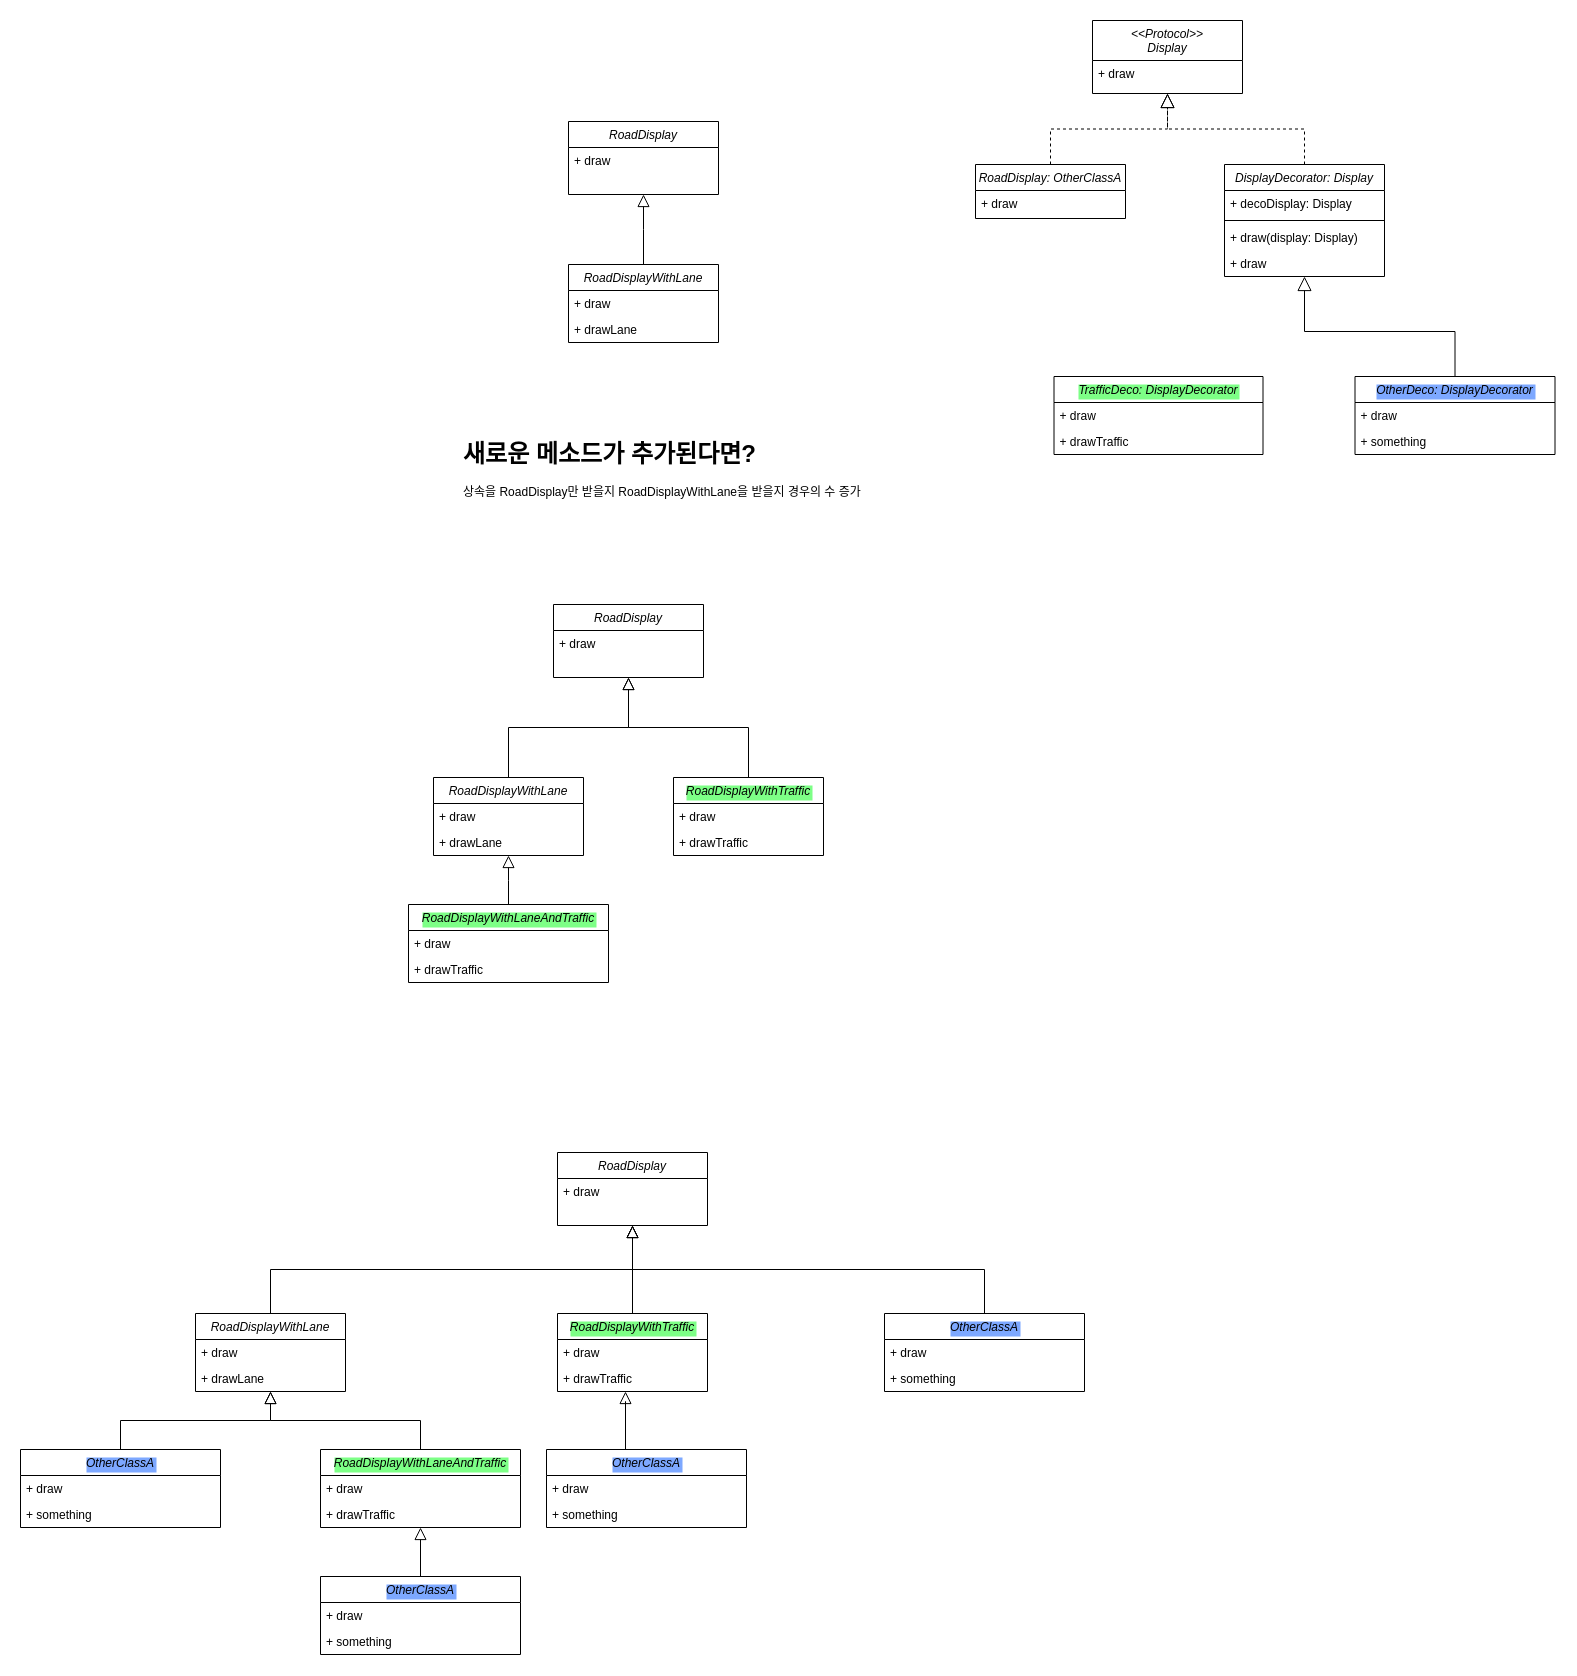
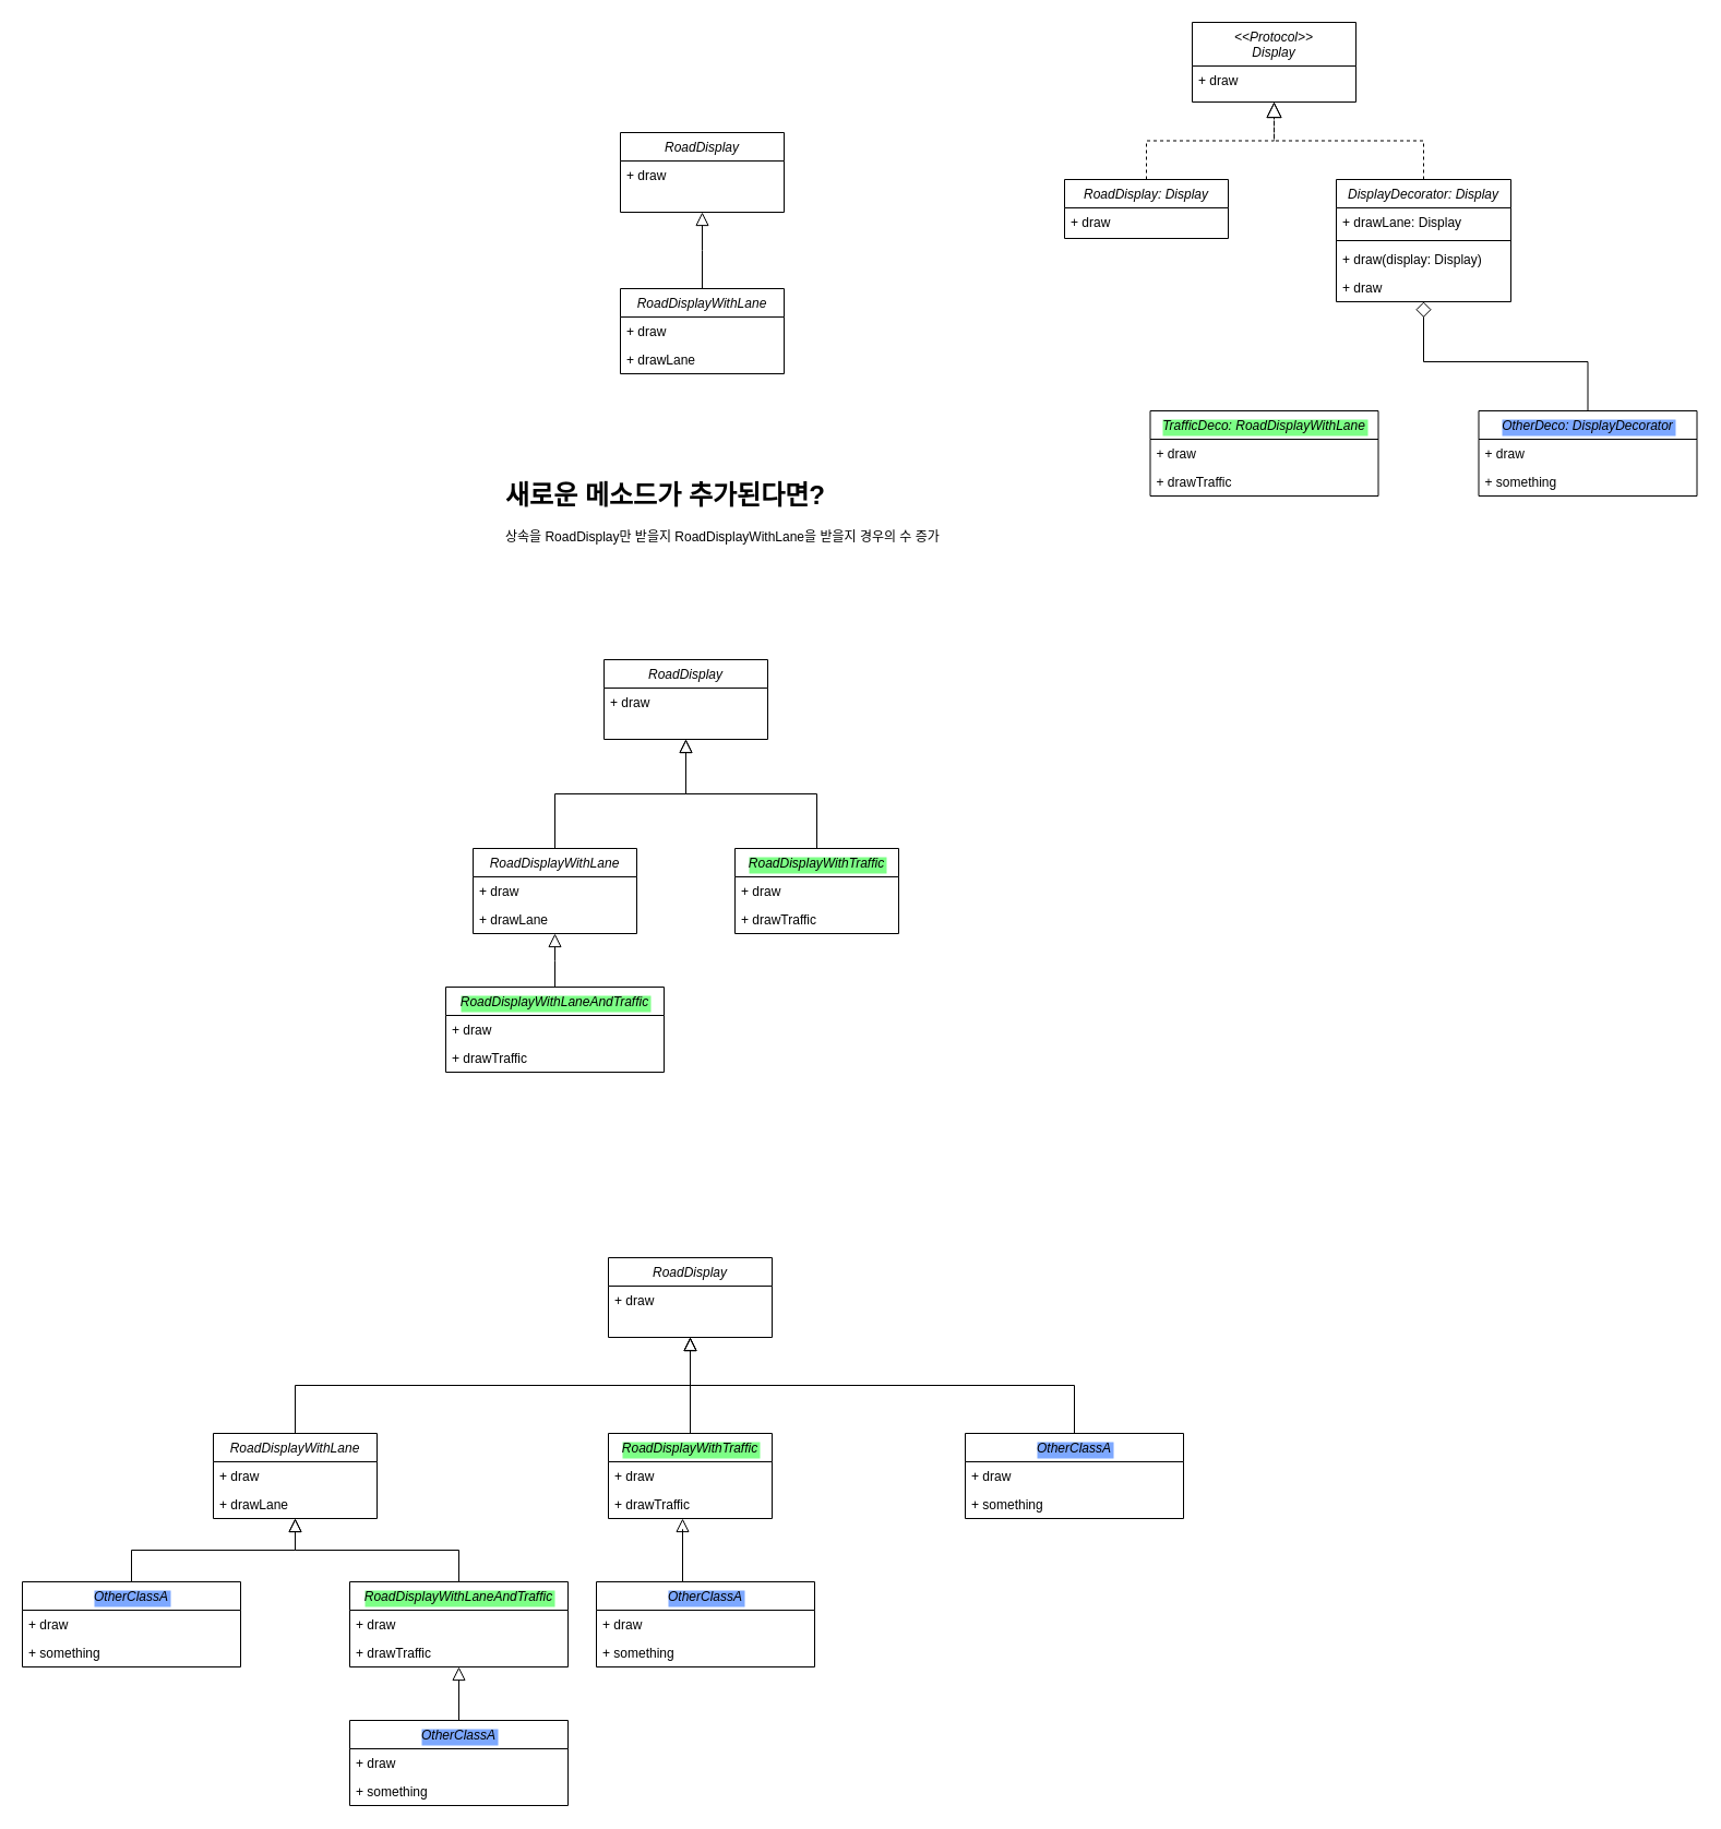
- <mxCell id="64" value="RoadDisplay: OtherClassA" style="swimlane;fontStyle=2;align=center;verticalAlign=top;childLayout=stackLayout;horizontal=1;startSize=26;horizontalStack=0;resizeParent=1;resizeLast=0;collapsible=1;marginBottom=0;rounded=0;shadow=0;strokeWidth=1;" vertex="1" parent="55"><mxGeometry x="975" y="164" width="150" height="54" as="geometry"><mxRectangle x="230" y="140" width="160" height="26" as="alternateBounds" /></mxGeometry></mxCell>
+ <mxCell id="64" value="RoadDisplay: Display" style="swimlane;fontStyle=2;align=center;verticalAlign=top;childLayout=stackLayout;horizontal=1;startSize=26;horizontalStack=0;resizeParent=1;resizeLast=0;collapsible=1;marginBottom=0;rounded=0;shadow=0;strokeWidth=1;" vertex="1" parent="55"><mxGeometry x="975" y="164" width="150" height="54" as="geometry"><mxRectangle x="230" y="140" width="160" height="26" as="alternateBounds" /></mxGeometry></mxCell>
- <mxCell id="47" value="+ decoDisplay: Display" style="text;strokeColor=none;fillColor=none;align=left;verticalAlign=top;spacingLeft=4;spacingRight=4;overflow=hidden;rotatable=0;points=[[0,0.5],[1,0.5]];portConstraint=eastwest;" vertex="1" parent="46"><mxGeometry y="26" width="160" height="26" as="geometry" /></mxCell>
+ <mxCell id="47" value="+ drawLane: Display" style="text;strokeColor=none;fillColor=none;align=left;verticalAlign=top;spacingLeft=4;spacingRight=4;overflow=hidden;rotatable=0;points=[[0,0.5],[1,0.5]];portConstraint=eastwest;" vertex="1" parent="46"><mxGeometry y="26" width="160" height="26" as="geometry" /></mxCell>
- <mxCell id="67" value="" style="endArrow=block;endFill=0;endSize=12;html=1;rounded=0;edgeStyle=orthogonalEdgeStyle;exitX=0.5;exitY=0;exitDx=0;exitDy=0;" edge="1" parent="66" source="68" target="46"><mxGeometry width="160" relative="1" as="geometry"><mxPoint x="1423.034" y="365" as="sourcePoint" /><mxPoint x="1286" y="294" as="targetPoint" /><Array as="points"><mxPoint x="1455" y="331" /><mxPoint x="1304" y="331" /></Array></mxGeometry></mxCell>
+ <mxCell id="67" value="" style="endArrow=diamond;endFill=0;endSize=12;html=1;rounded=0;edgeStyle=orthogonalEdgeStyle;exitX=0.5;exitY=0;exitDx=0;exitDy=0;" edge="1" parent="66" source="68" target="46"><mxGeometry width="160" relative="1" as="geometry"><mxPoint x="1423.034" y="365" as="sourcePoint" /><mxPoint x="1286" y="294" as="targetPoint" /><Array as="points"><mxPoint x="1455" y="331" /><mxPoint x="1304" y="331" /></Array></mxGeometry></mxCell>
- <mxCell id="71" value="TrafficDeco: DisplayDecorator" style="swimlane;fontStyle=2;align=center;verticalAlign=top;childLayout=stackLayout;horizontal=1;startSize=26;horizontalStack=0;resizeParent=1;resizeLast=0;collapsible=1;marginBottom=0;rounded=0;shadow=0;strokeWidth=1;labelBackgroundColor=#7DFF86;" vertex="1" parent="66"><mxGeometry x="1053.5" y="376" width="209" height="78" as="geometry"><mxRectangle x="230" y="140" width="160" height="26" as="alternateBounds" /></mxGeometry></mxCell>
+ <mxCell id="71" value="TrafficDeco: RoadDisplayWithLane" style="swimlane;fontStyle=2;align=center;verticalAlign=top;childLayout=stackLayout;horizontal=1;startSize=26;horizontalStack=0;resizeParent=1;resizeLast=0;collapsible=1;marginBottom=0;rounded=0;shadow=0;strokeWidth=1;labelBackgroundColor=#7DFF86;" vertex="1" parent="66"><mxGeometry x="1053.5" y="376" width="209" height="78" as="geometry"><mxRectangle x="230" y="140" width="160" height="26" as="alternateBounds" /></mxGeometry></mxCell>
